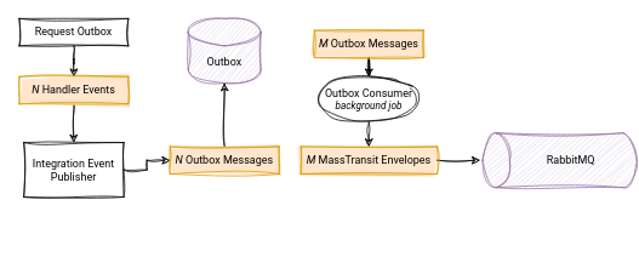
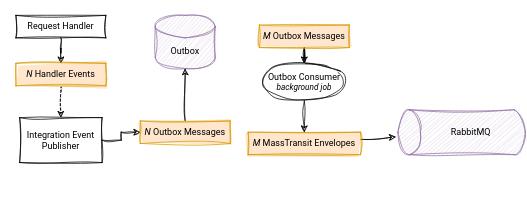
- <mxCell id="3" value="Request Outbox" style="rounded=0;whiteSpace=wrap;html=1;sketch=1;jiggle=2;curveFitting=1;strokeColor=default;align=center;verticalAlign=middle;fontFamily=Roboto;fontSource=https%3A%2F%2Ffonts.googleapis.com%2Fcss%3Ffamily%3DRoboto;fontSize=12;fontColor=default;fillColor=default;" parent="1" vertex="1"><mxGeometry x="20" y="20" width="120" height="30" as="geometry" /></mxCell>
+ <mxCell id="3" value="Request Handler" style="rounded=0;whiteSpace=wrap;html=1;sketch=1;jiggle=2;curveFitting=1;strokeColor=default;align=center;verticalAlign=middle;fontFamily=Roboto;fontSource=https%3A%2F%2Ffonts.googleapis.com%2Fcss%3Ffamily%3DRoboto;fontSize=12;fontColor=default;fillColor=default;" parent="1" vertex="1"><mxGeometry x="20" y="20" width="120" height="30" as="geometry" /></mxCell>
- <mxCell id="2" style="edgeStyle=orthogonalEdgeStyle;rounded=0;orthogonalLoop=1;jettySize=auto;html=1;fontFamily=Roboto;fontSource=https%3A%2F%2Ffonts.googleapis.com%2Fcss%3Ffamily%3DRoboto;fontSize=12;fontColor=default;sketch=1;curveFitting=1;jiggle=2;" parent="1" source="14" target="6" edge="1"><mxGeometry relative="1" as="geometry" /></mxCell>
+ <mxCell id="2" style="edgeStyle=orthogonalEdgeStyle;rounded=0;orthogonalLoop=1;jettySize=auto;html=1;fontFamily=Roboto;fontSource=https%3A%2F%2Ffonts.googleapis.com%2Fcss%3Ffamily%3DRoboto;fontSize=12;fontColor=default;sketch=1;curveFitting=1;jiggle=2;dashed=1;" parent="1" source="14" target="6" edge="1"><mxGeometry relative="1" as="geometry" /></mxCell>
- <mxCell id="17" value="&lt;i&gt;M&lt;/i&gt; MassTransit Envelopes" style="rounded=0;whiteSpace=wrap;html=1;sketch=1;jiggle=2;curveFitting=1;strokeColor=#d79b00;align=center;verticalAlign=middle;fontFamily=Roboto;fontSource=https%3A%2F%2Ffonts.googleapis.com%2Fcss%3Ffamily%3DRoboto;fontSize=12;fillColor=#ffe6cc;fillStyle=solid;" parent="1" vertex="1"><mxGeometry x="330" y="161" width="150" height="30" as="geometry" /></mxCell>
+ <mxCell id="17" value="&lt;i&gt;M&lt;/i&gt; MassTransit Envelopes" style="rounded=0;whiteSpace=wrap;html=1;sketch=1;jiggle=2;curveFitting=1;strokeColor=#d79b00;align=center;verticalAlign=middle;fontFamily=Roboto;fontSource=https%3A%2F%2Ffonts.googleapis.com%2Fcss%3Ffamily%3DRoboto;fontSize=12;fillColor=#ffe6cc;fillStyle=solid;" parent="1" vertex="1"><mxGeometry x="330" y="176" width="150" height="30" as="geometry" /></mxCell>
